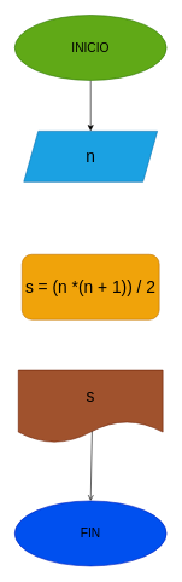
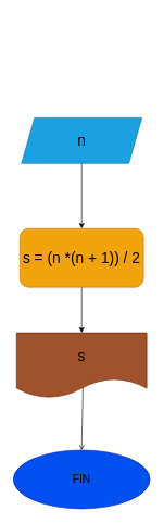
- <mxCell id="3" value="&lt;p style=&quot;line-height: 90%; font-size: 17px;&quot;&gt;&lt;font color=&quot;#000000&quot;&gt;INICIO&lt;/font&gt;&lt;/p&gt;" style="ellipse;whiteSpace=wrap;html=1;fillColor=#60a917;fontColor=#ffffff;strokeColor=#2D7600;" vertex="1" parent="1"><mxGeometry x="20" y="20" width="210" height="90" as="geometry" /></mxCell>
- <mxCell id="2" style="edgeStyle=none;html=1;fontSize=17;" edge="1" parent="1" source="3" target="5"><mxGeometry relative="1" as="geometry" /></mxCell>
+ <mxCell id="4" style="edgeStyle=none;html=1;entryX=0.5;entryY=0;entryDx=0;entryDy=0;fontSize=23;" edge="1" parent="1" source="5" target="7"><mxGeometry relative="1" as="geometry" /></mxCell>
+ <mxCell id="6" style="edgeStyle=none;html=1;fontSize=23;" edge="1" parent="1" source="7" target="8"><mxGeometry relative="1" as="geometry" /></mxCell>
